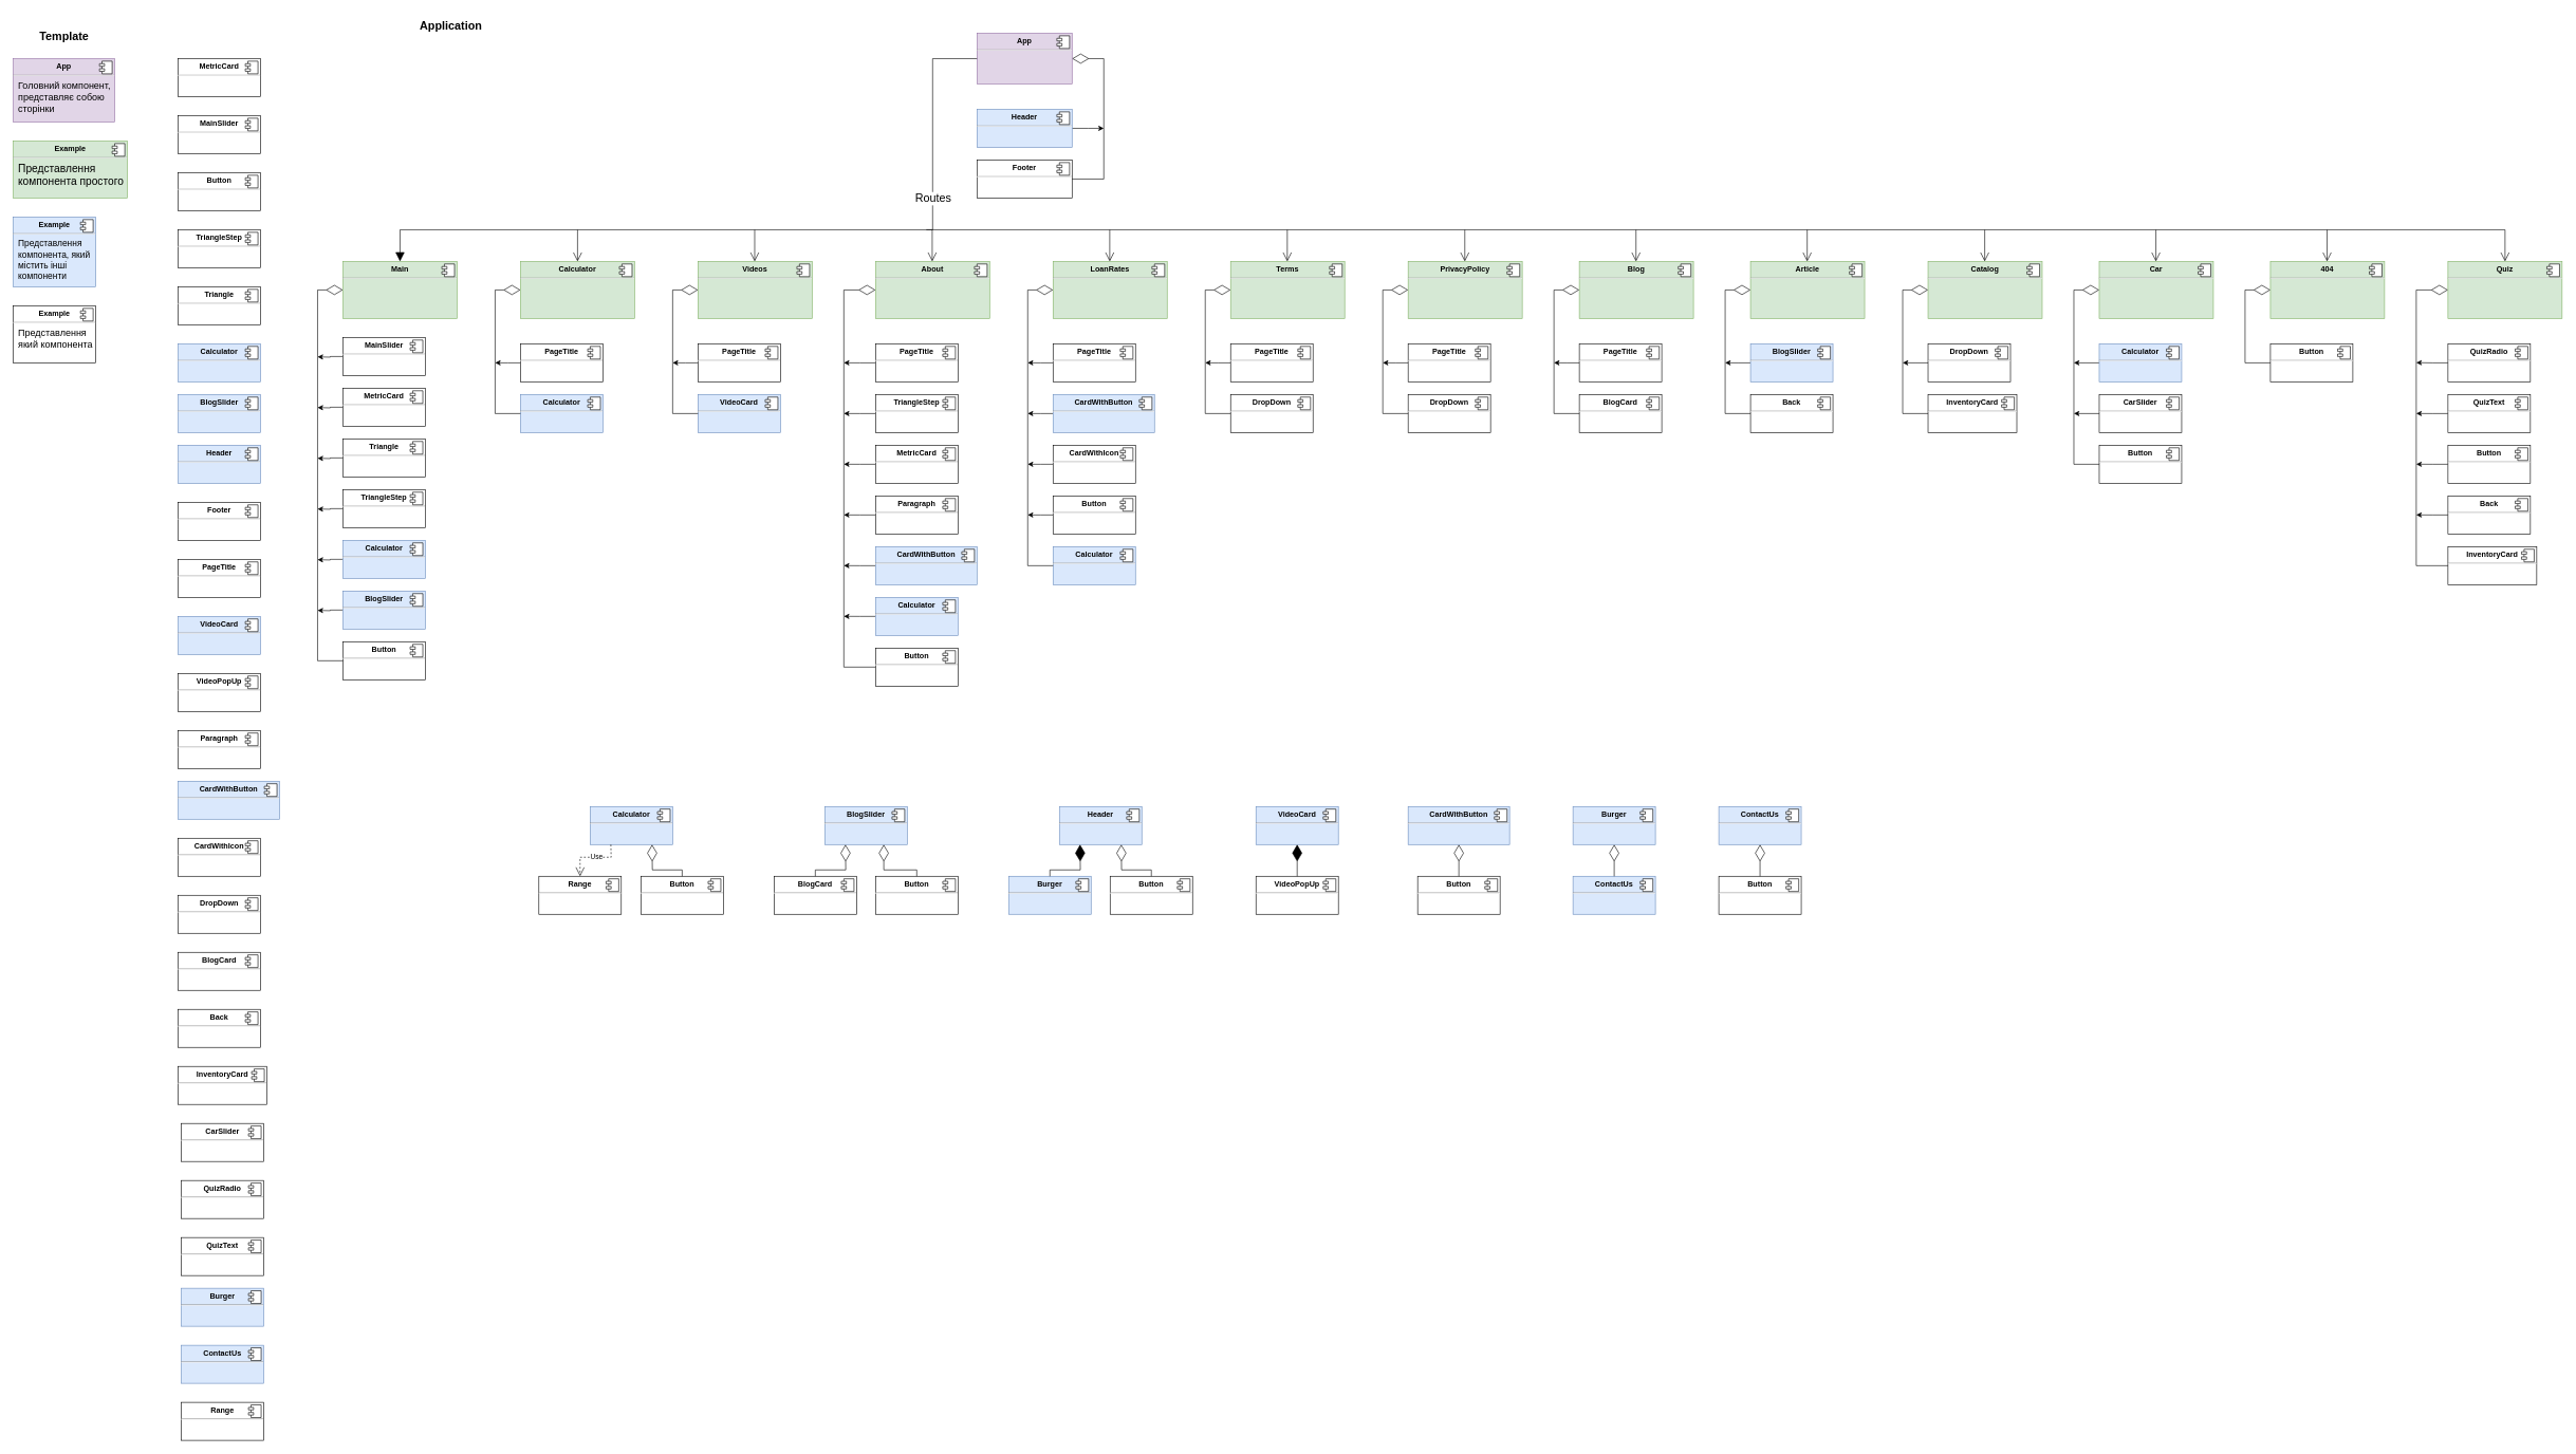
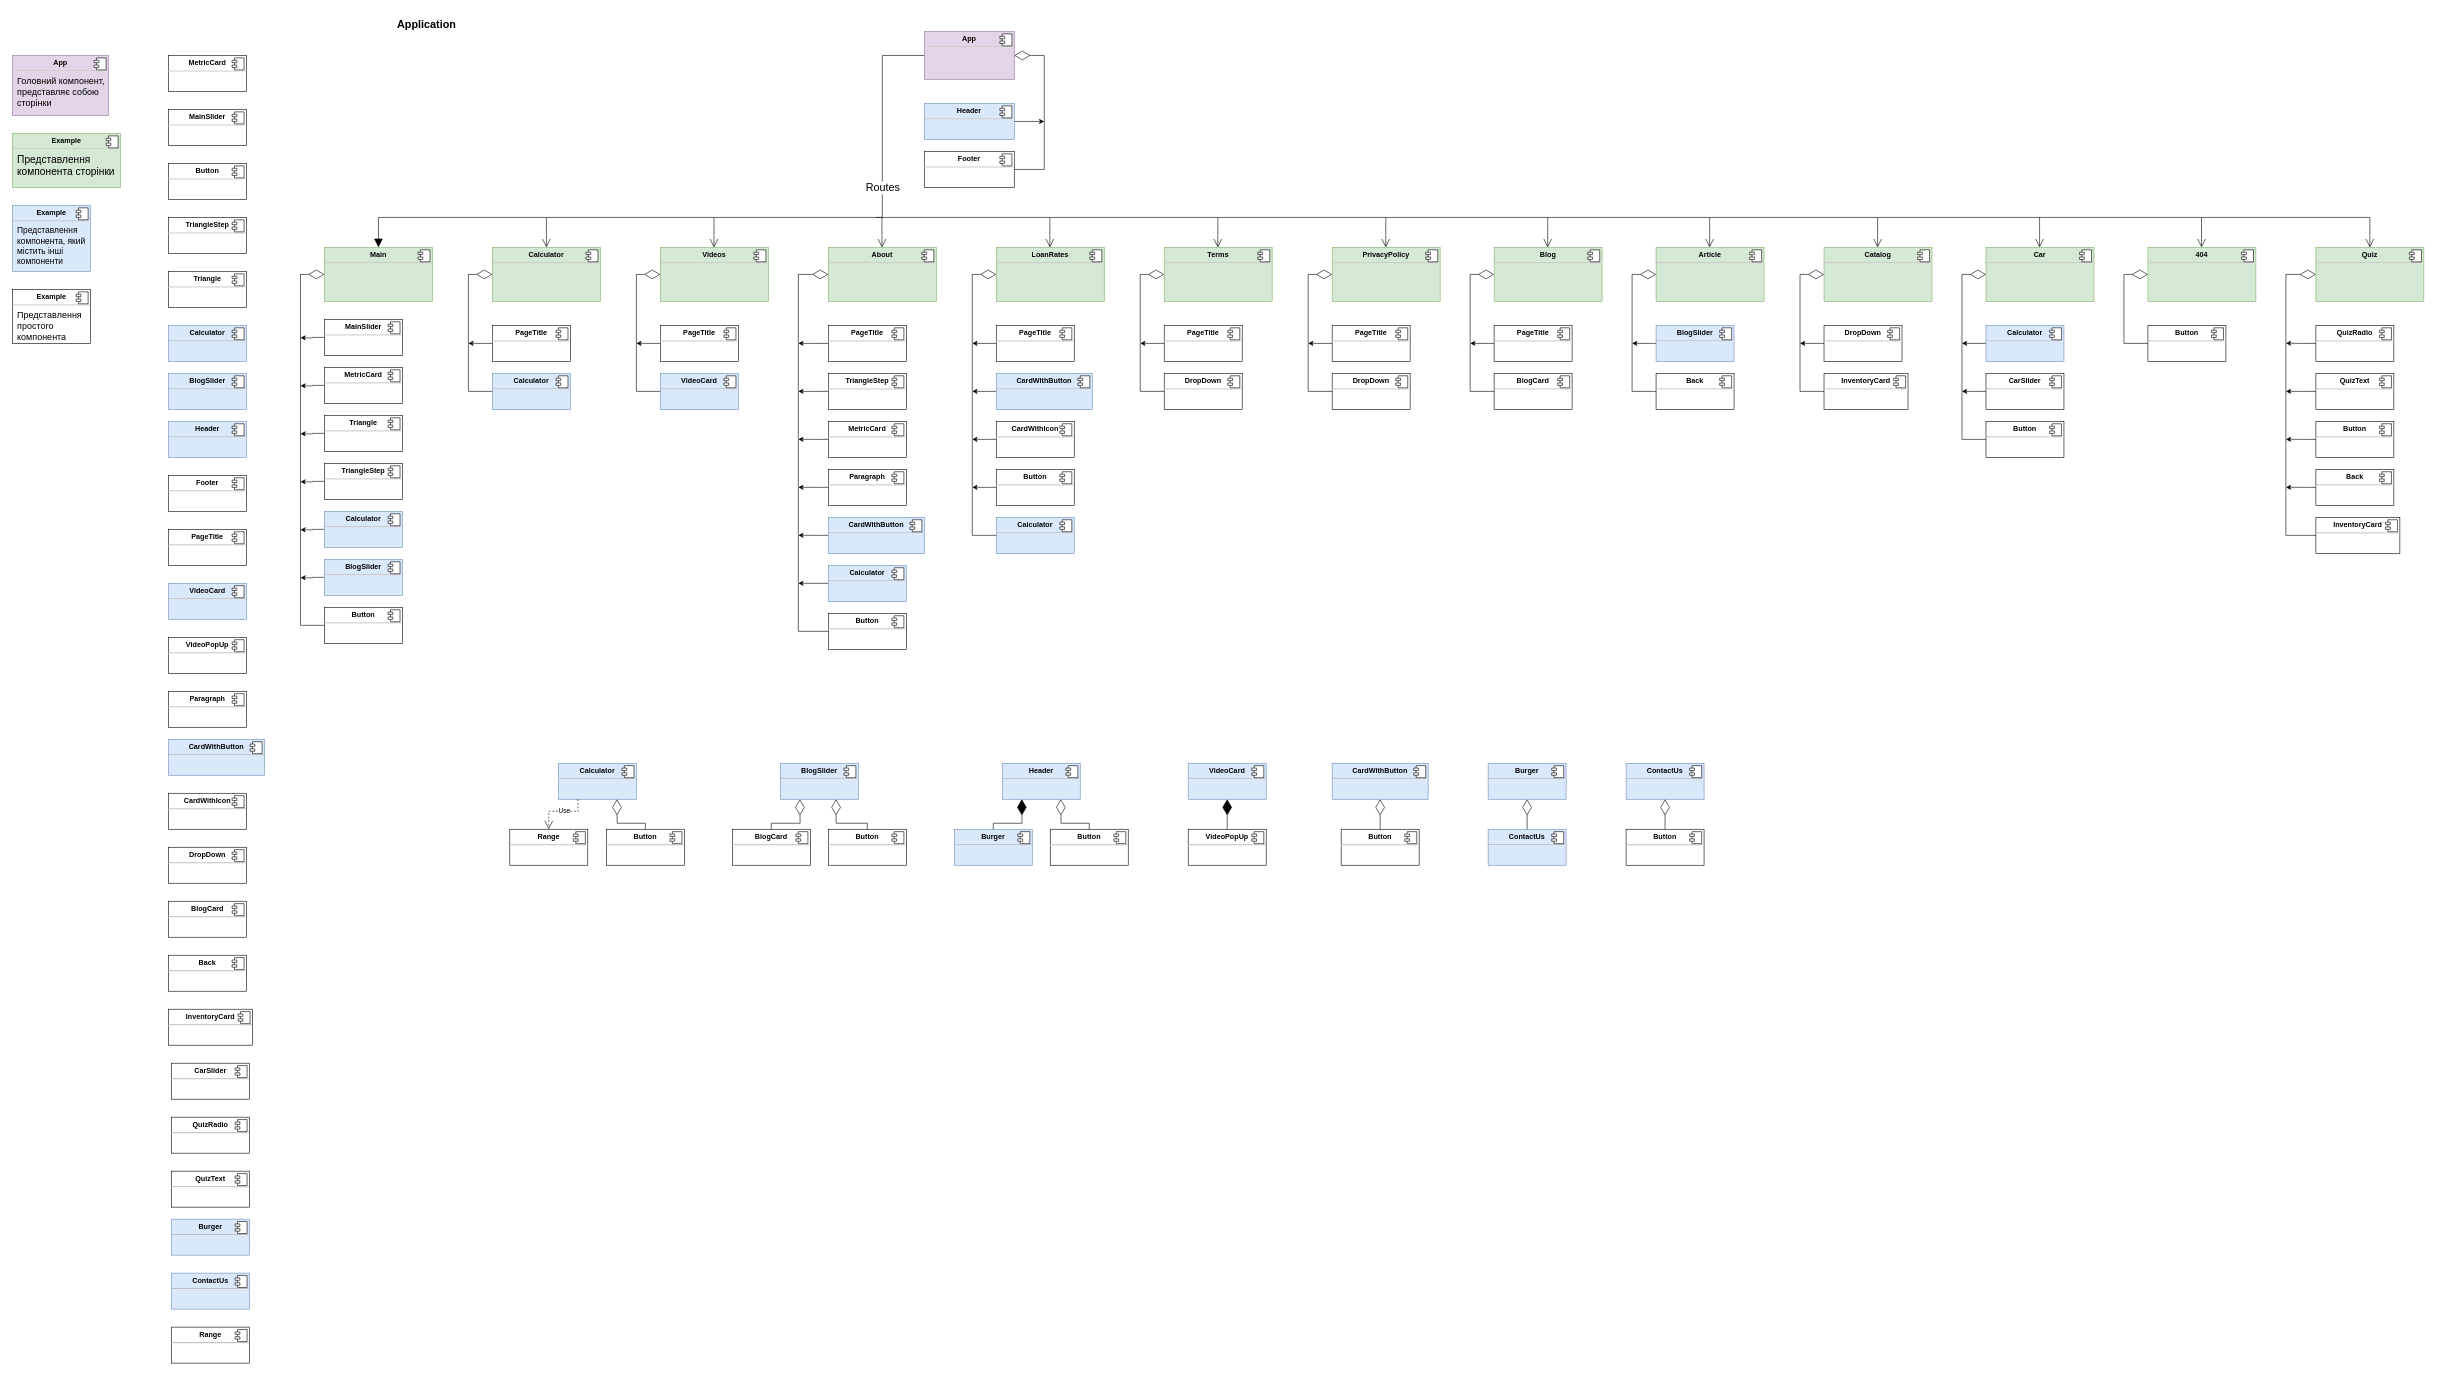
- <mxCell id="214" value="&lt;font size=&quot;1&quot; style=&quot;&quot;&gt;&lt;b style=&quot;font-size: 18px;&quot;&gt;Template&lt;/b&gt;&lt;/font&gt;" style="text;html=1;align=center;verticalAlign=middle;resizable=0;points=[];autosize=1;strokeColor=none;fillColor=none;" vertex="1" parent="1"><mxGeometry x="50" y="37" width="100" height="40" as="geometry" /></mxCell>
- <mxCell id="92" value="&lt;p style=&quot;margin:0px;margin-top:6px;text-align:center;&quot;&gt;&lt;b&gt;Example&lt;/b&gt;&lt;/p&gt;&lt;hr&gt;&lt;p style=&quot;margin:0px;margin-left:8px;&quot;&gt;&lt;font style=&quot;font-size: 17px;&quot;&gt;Представлення компонента простого&lt;/font&gt;&lt;/p&gt;" style="align=left;overflow=fill;html=1;dropTarget=0;whiteSpace=wrap;fillColor=#d5e8d4;strokeColor=#82b366;" vertex="1" parent="1"><mxGeometry x="20" y="222" width="180" height="90" as="geometry" /></mxCell>
+ <mxCell id="92" value="&lt;p style=&quot;margin:0px;margin-top:6px;text-align:center;&quot;&gt;&lt;b&gt;Example&lt;/b&gt;&lt;/p&gt;&lt;hr&gt;&lt;p style=&quot;margin:0px;margin-left:8px;&quot;&gt;&lt;font style=&quot;font-size: 17px;&quot;&gt;Представлення компонента сторінки&lt;/font&gt;&lt;/p&gt;" style="align=left;overflow=fill;html=1;dropTarget=0;whiteSpace=wrap;fillColor=#d5e8d4;strokeColor=#82b366;" vertex="1" parent="1"><mxGeometry x="20" y="222" width="180" height="90" as="geometry" /></mxCell>
- <mxCell id="212" value="&lt;p style=&quot;margin:0px;margin-top:6px;text-align:center;&quot;&gt;&lt;b&gt;Example&lt;/b&gt;&lt;/p&gt;&lt;hr&gt;&lt;p style=&quot;margin:0px;margin-left:8px;&quot;&gt;&lt;font style=&quot;font-size: 15px;&quot;&gt;Представлення який компонента&lt;/font&gt;&lt;/p&gt;" style="align=left;overflow=fill;html=1;dropTarget=0;whiteSpace=wrap;" vertex="1" parent="1"><mxGeometry x="20" y="482" width="130" height="90" as="geometry" /></mxCell>
+ <mxCell id="212" value="&lt;p style=&quot;margin:0px;margin-top:6px;text-align:center;&quot;&gt;&lt;b&gt;Example&lt;/b&gt;&lt;/p&gt;&lt;hr&gt;&lt;p style=&quot;margin:0px;margin-left:8px;&quot;&gt;&lt;font style=&quot;font-size: 15px;&quot;&gt;Представлення простого компонента&lt;/font&gt;&lt;/p&gt;" style="align=left;overflow=fill;html=1;dropTarget=0;whiteSpace=wrap;" vertex="1" parent="1"><mxGeometry x="20" y="482" width="130" height="90" as="geometry" /></mxCell>
